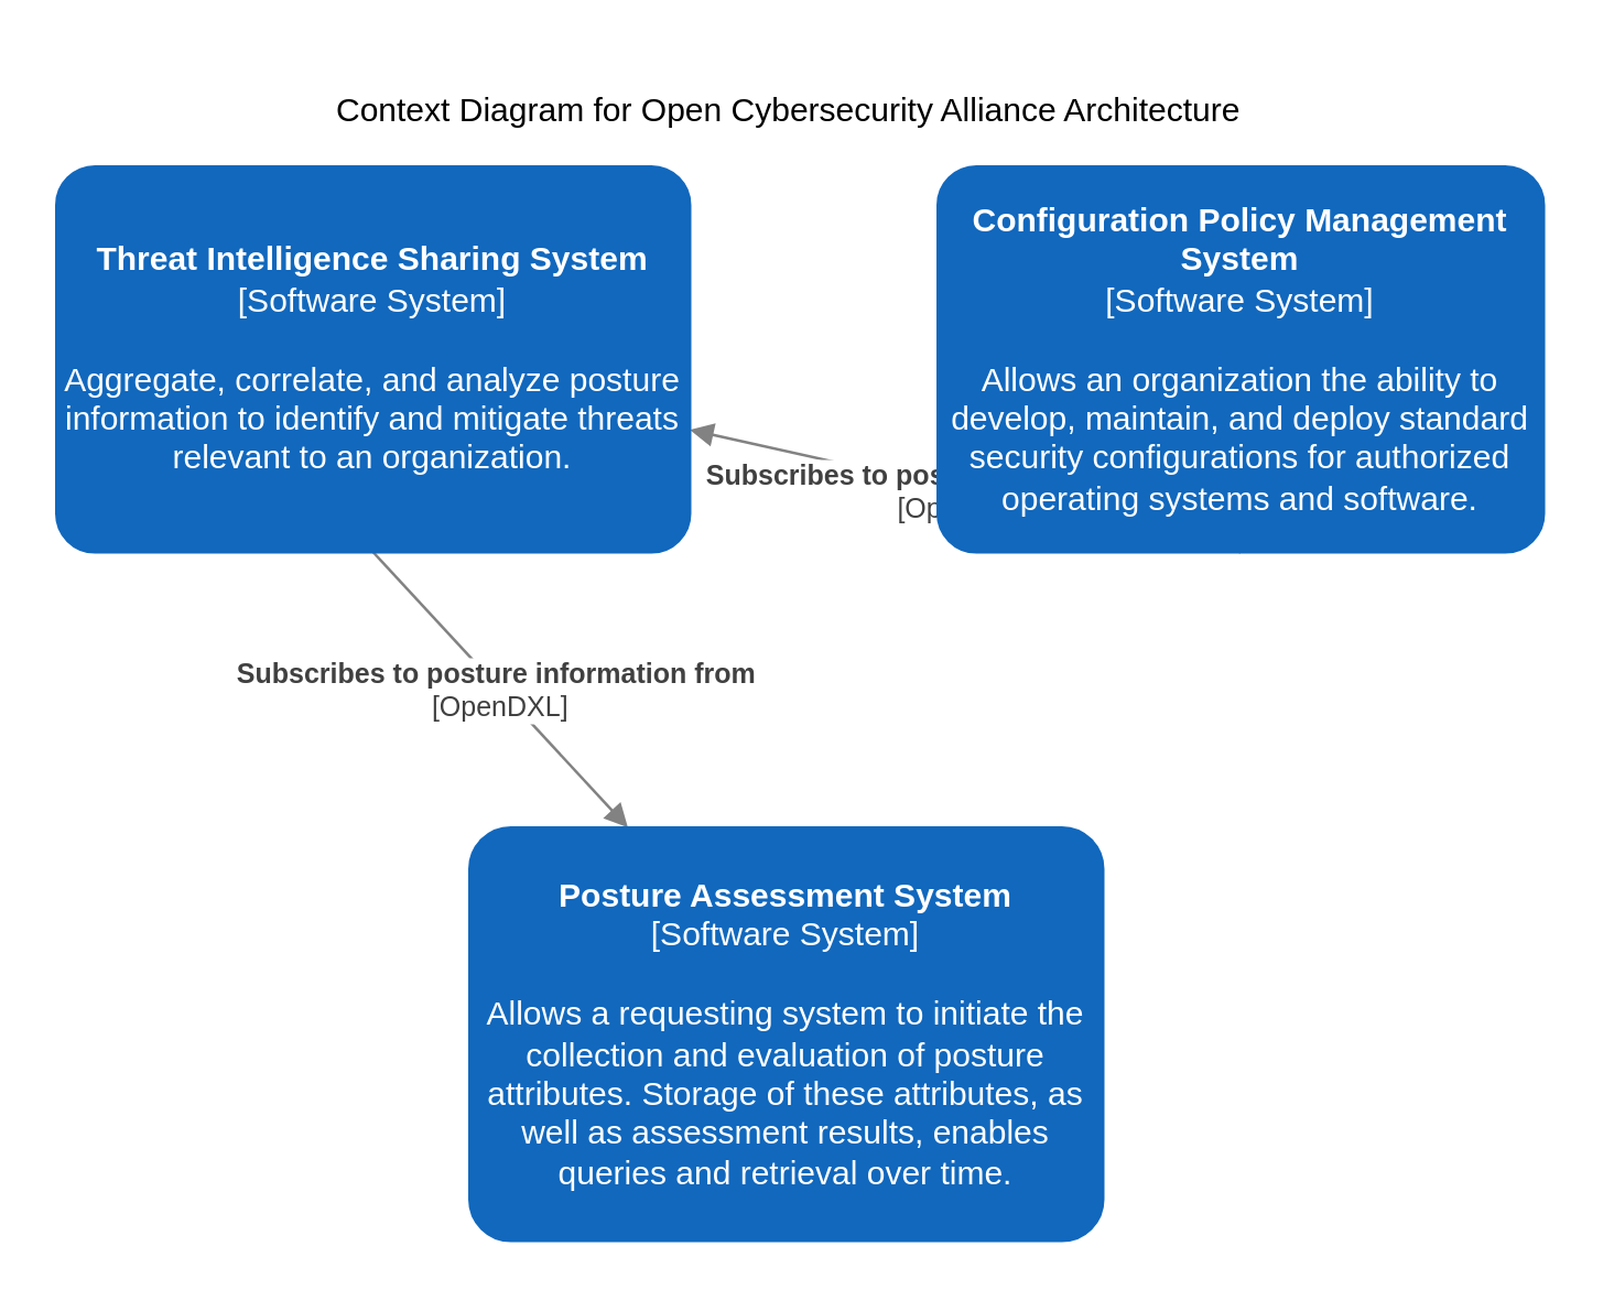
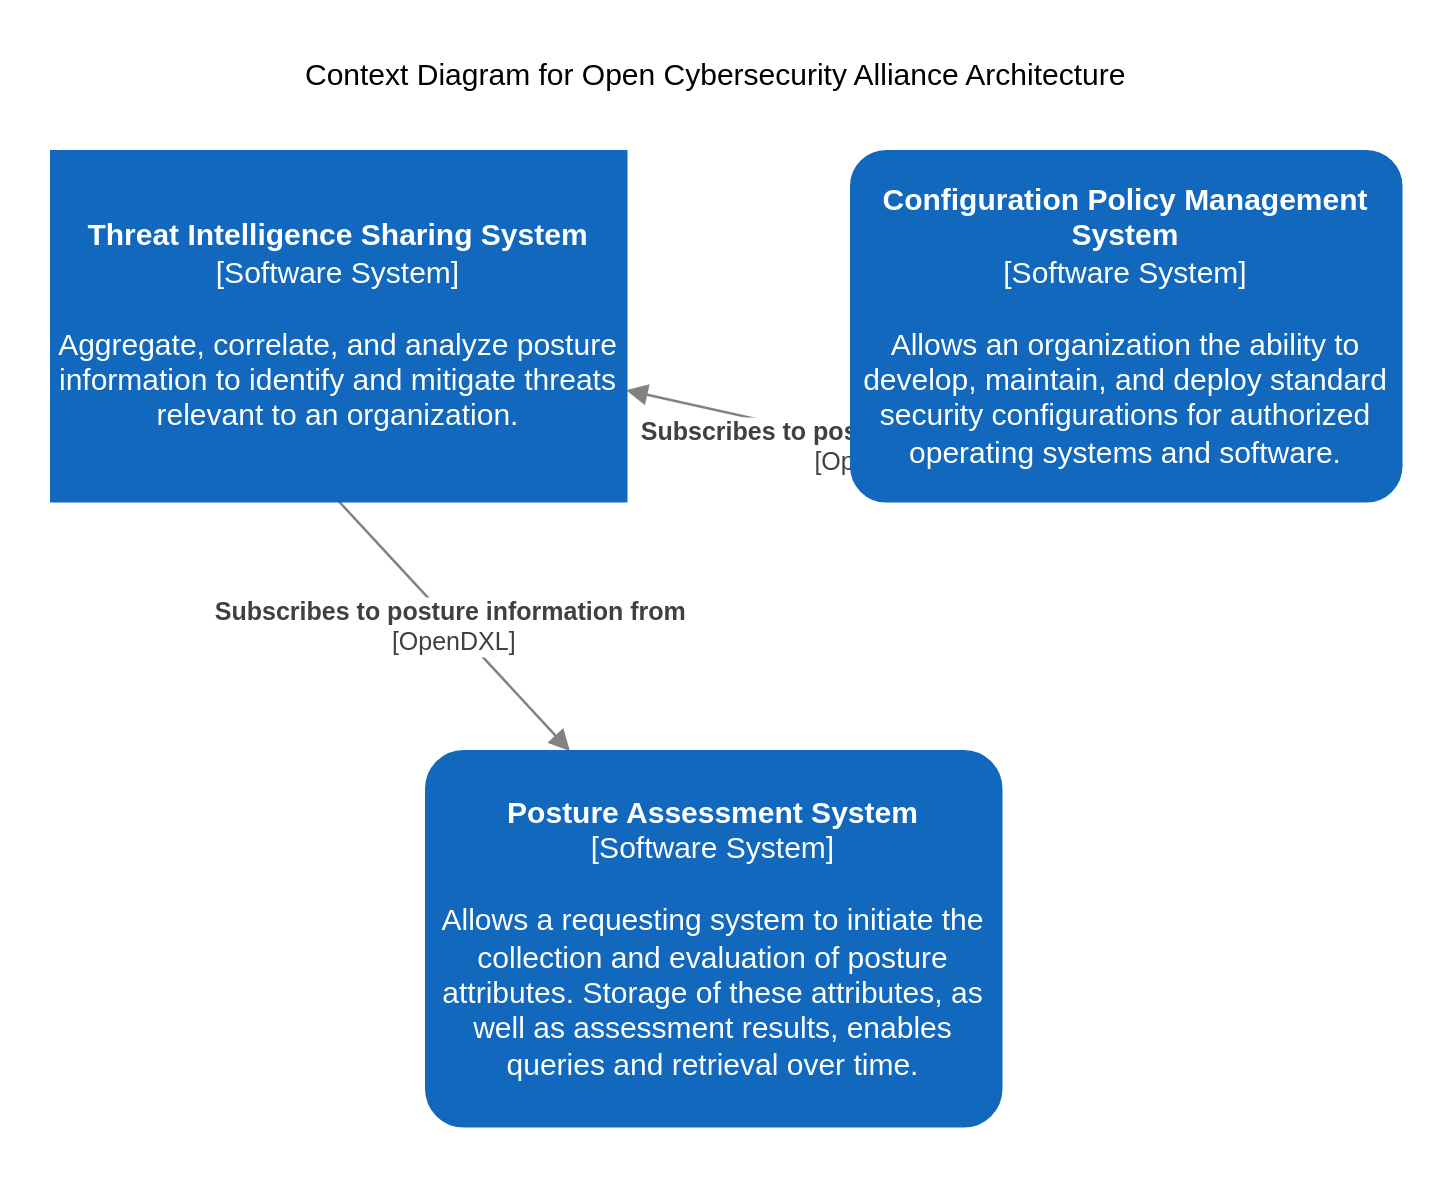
- <mxCell id="4" value="Context &lt;span style=&quot;text-align: center&quot;&gt;Diagram for Open Cybersecurity Alliance Architecture&lt;/span&gt;" style="text;html=1;strokeColor=none;fillColor=none;align=left;verticalAlign=middle;whiteSpace=wrap;rounded=0;" parent="1" vertex="1"><mxGeometry x="120" width="360" height="40" as="geometry" y="20" /></mxCell>
+ <mxCell id="4" value="Context &lt;span style=&quot;text-align: center&quot;&gt;Diagram for Open Cybersecurity Alliance Architecture&lt;/span&gt;" style="text;html=1;strokeColor=none;fillColor=none;align=left;verticalAlign=middle;whiteSpace=wrap;rounded=0;" parent="1" vertex="1"><mxGeometry x="120" y="10" width="360" height="40" as="geometry" /></mxCell>
- <mxCell id="5" value="&lt;b&gt;Threat Intelligence Sharing System&lt;/b&gt;&lt;div&gt;[Software System]&lt;/div&gt;&lt;br&gt;&lt;div&gt;Aggregate, correlate, and analyze posture information to identify and mitigate threats relevant to an organization.&lt;/div&gt;" style="rounded=1;whiteSpace=wrap;html=1;labelBackgroundColor=none;fillColor=#1168BD;fontColor=#ffffff;align=center;arcSize=10;strokeColor=#1168BD;metaEdit=1;metaData={&quot;c4Type&quot;:{&quot;editable&quot;:false}};points=[[0.25,0,0],[0.5,0,0],[0.75,0,0],[1,0.25,0],[1,0.5,0],[1,0.75,0],[0.75,1,0],[0.5,1,0],[0.25,1,0],[0,0.75,0],[0,0.5,0],[0,0.25,0]];" parent="1" vertex="1"><mxGeometry x="20" y="60" width="230" height="140" as="geometry" /></mxCell>
+ <mxCell id="5" value="&lt;b&gt;Threat Intelligence Sharing System&lt;/b&gt;&lt;div&gt;[Software System]&lt;/div&gt;&lt;br&gt;&lt;div&gt;Aggregate, correlate, and analyze posture information to identify and mitigate threats relevant to an organization.&lt;/div&gt;" style="whiteSpace=wrap;html=1;labelBackgroundColor=none;fillColor=#1168BD;fontColor=#ffffff;align=center;arcSize=10;strokeColor=#1168BD;metaEdit=1;metaData={&quot;c4Type&quot;:{&quot;editable&quot;:false}};points=[[0.25,0,0],[0.5,0,0],[0.75,0,0],[1,0.25,0],[1,0.5,0],[1,0.75,0],[0.75,1,0],[0.5,1,0],[0.25,1,0],[0,0.75,0],[0,0.5,0],[0,0.25,0]];rounded=0;" parent="1" vertex="1"><mxGeometry x="20" y="60" width="230" height="140" as="geometry" /></mxCell>
